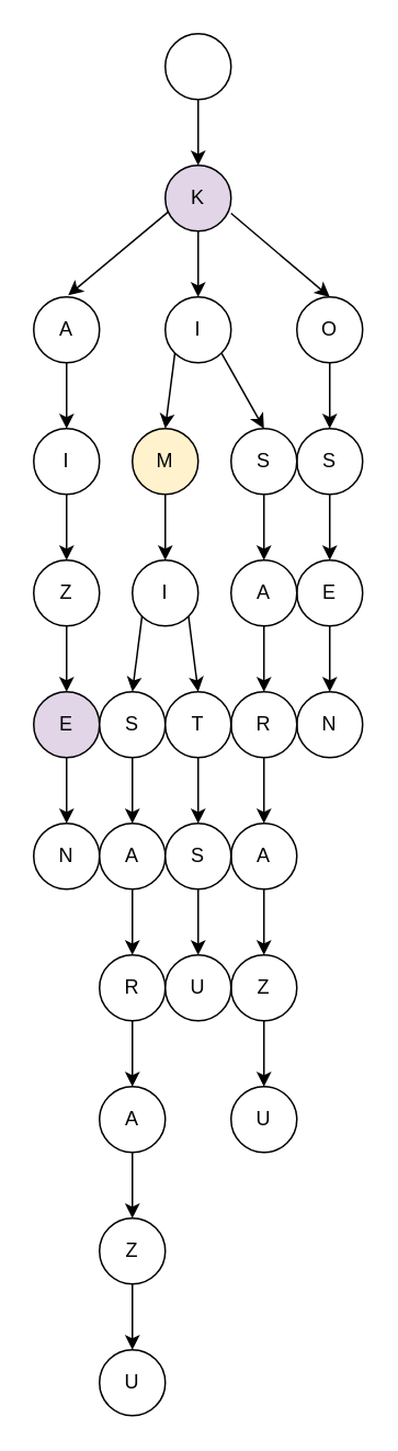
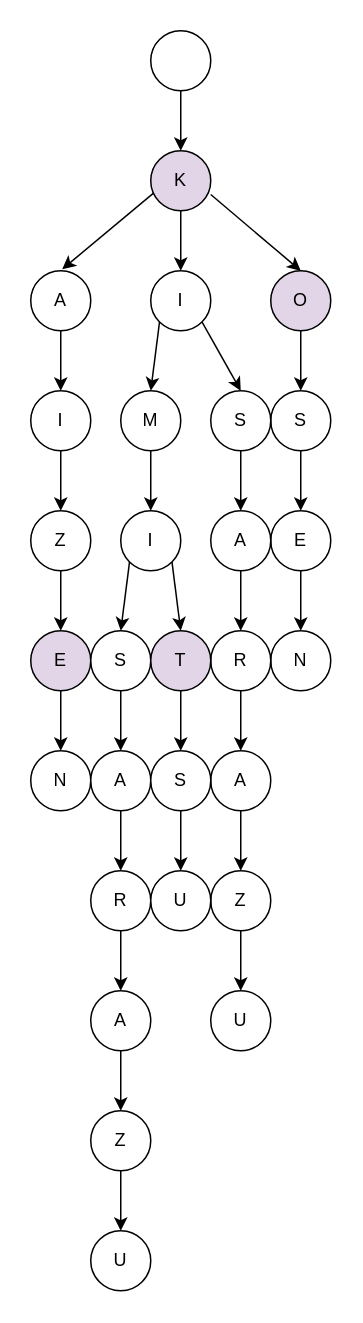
- <mxCell id="8" value="O" style="ellipse;whiteSpace=wrap;html=1;aspect=fixed;" vertex="1" parent="1"><mxGeometry x="180" y="180" width="40" height="40" as="geometry" /></mxCell>
+ <mxCell id="8" value="O" style="ellipse;whiteSpace=wrap;html=1;aspect=fixed;fillColor=#e1d5e7;" vertex="1" parent="1"><mxGeometry x="180" y="180" width="40" height="40" as="geometry" /></mxCell>
- <mxCell id="38" value="M" style="ellipse;whiteSpace=wrap;html=1;aspect=fixed;fillColor=#fff2cc;" vertex="1" parent="1"><mxGeometry x="80" y="260" width="40" height="40" as="geometry" /></mxCell>
+ <mxCell id="38" value="M" style="ellipse;whiteSpace=wrap;html=1;aspect=fixed;" vertex="1" parent="1"><mxGeometry x="80" y="260" width="40" height="40" as="geometry" /></mxCell>
- <mxCell id="44" value="T" style="ellipse;whiteSpace=wrap;html=1;aspect=fixed;" vertex="1" parent="1"><mxGeometry x="100" y="420" width="40" height="40" as="geometry" /></mxCell>
+ <mxCell id="44" value="T" style="ellipse;whiteSpace=wrap;html=1;aspect=fixed;fillColor=#e1d5e7;" vertex="1" parent="1"><mxGeometry x="100" y="420" width="40" height="40" as="geometry" /></mxCell>
